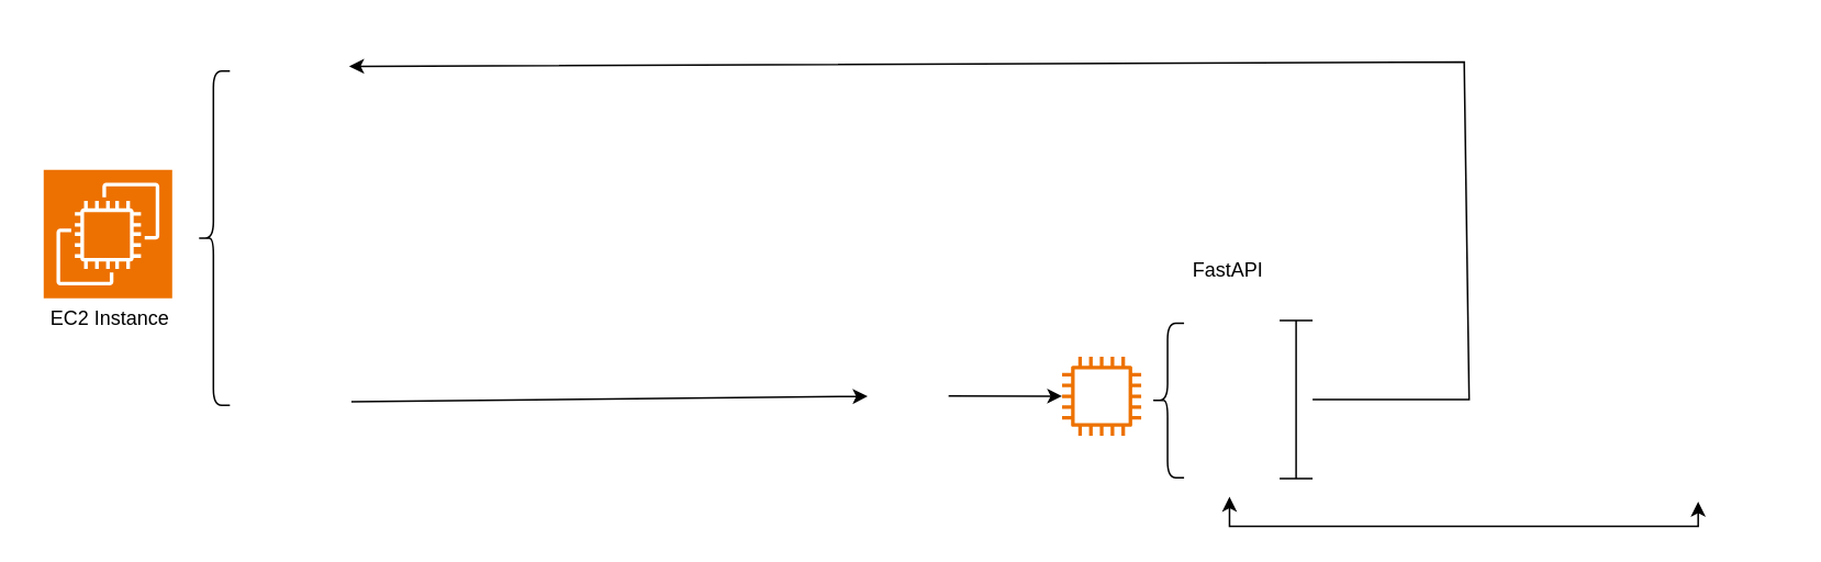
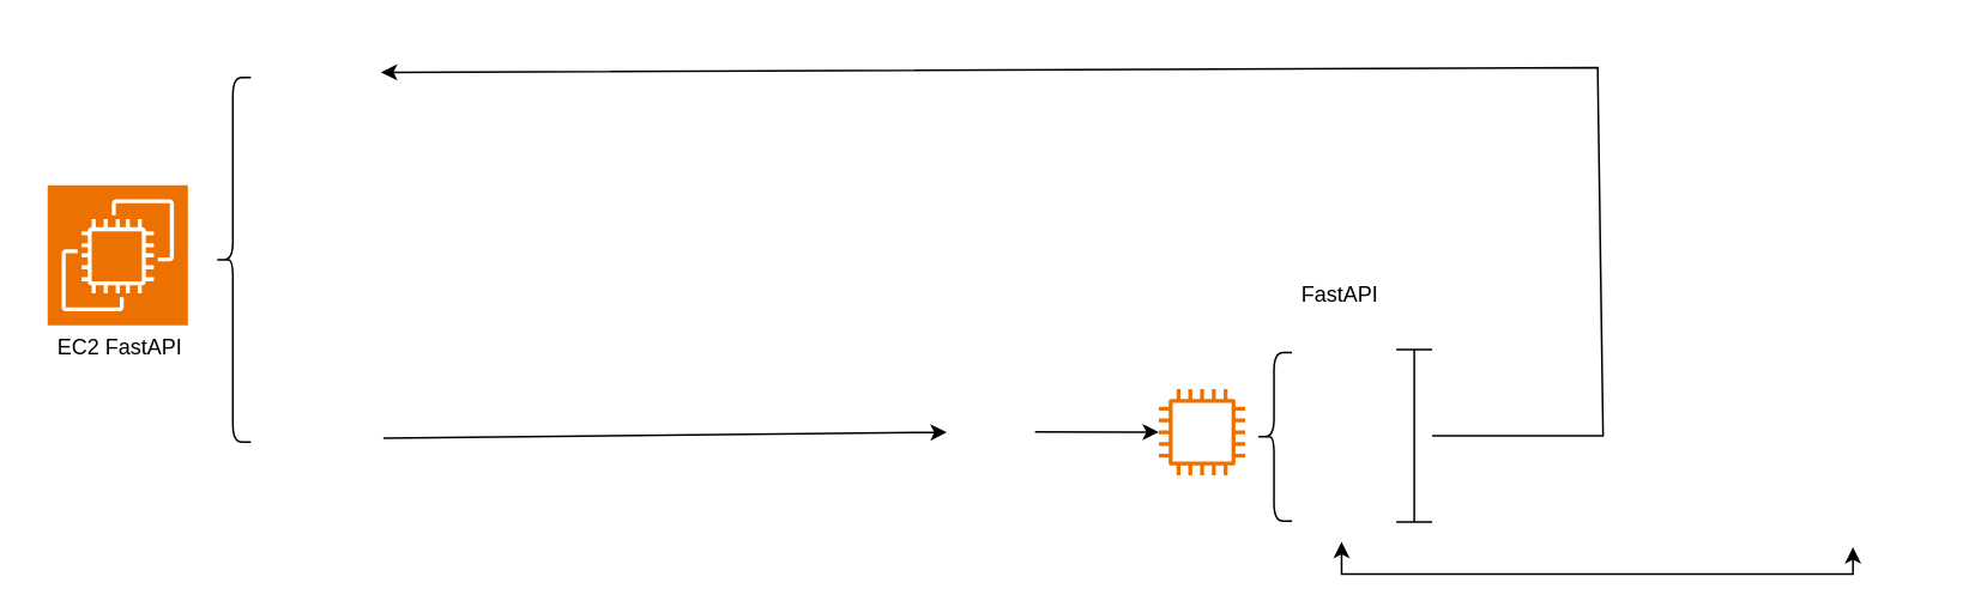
- <mxCell id="3" value="EC2 Instance" style="text;html=1;align=center;verticalAlign=middle;whiteSpace=wrap;rounded=0;" vertex="1" parent="1"><mxGeometry x="20" y="177.99" width="93" height="30" as="geometry" /></mxCell>
+ <mxCell id="3" value="EC2 FastAPI" style="text;html=1;align=center;verticalAlign=middle;whiteSpace=wrap;rounded=0;" vertex="1" parent="1"><mxGeometry x="20" y="177.99" width="93" height="30" as="geometry" /></mxCell>
